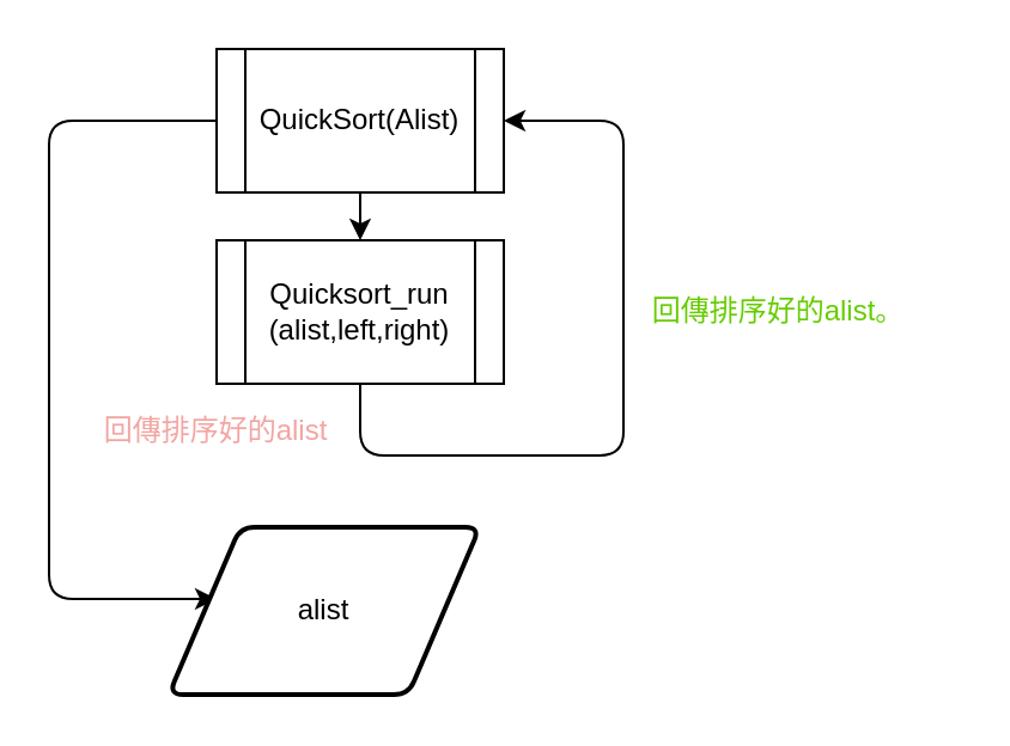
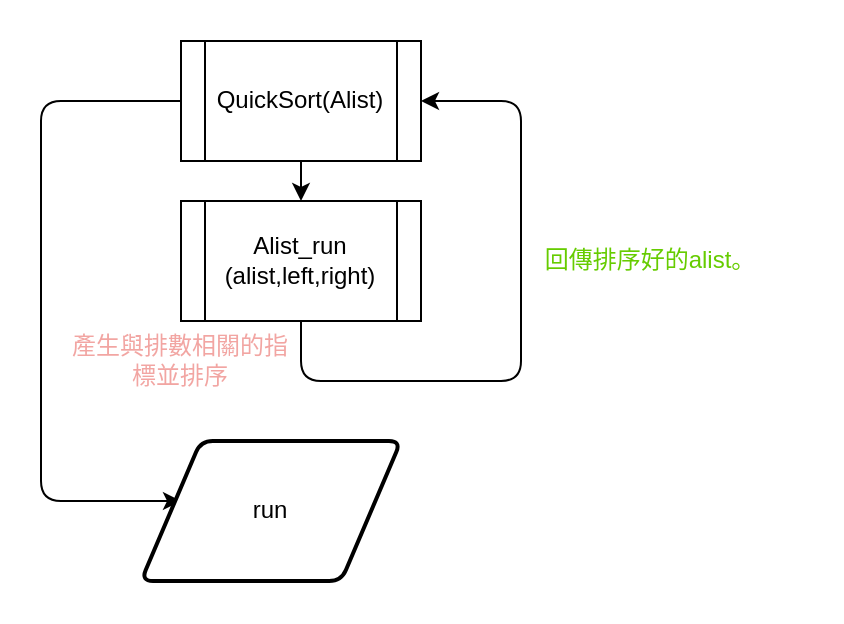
- <mxCell id="4" value="Quicksort_run&lt;br&gt;(alist,left,right)" style="shape=process;whiteSpace=wrap;html=1;backgroundOutline=1;" vertex="1" parent="1"><mxGeometry x="90" y="100" width="120" height="60" as="geometry" /></mxCell>
+ <mxCell id="4" value="Alist_run&lt;br&gt;(alist,left,right)" style="shape=process;whiteSpace=wrap;html=1;backgroundOutline=1;" vertex="1" parent="1"><mxGeometry x="90" y="100" width="120" height="60" as="geometry" /></mxCell>
- <mxCell id="9" value="回傳排序好的alist" style="text;html=1;strokeColor=none;fillColor=none;align=center;verticalAlign=middle;whiteSpace=wrap;rounded=0;fontColor=#EA6B66;labelBackgroundColor=#FFFFFF;labelBorderColor=#FFFFFF;textOpacity=60;" vertex="1" parent="1"><mxGeometry x="30" y="160" width="120" height="40" as="geometry" /></mxCell>
+ <mxCell id="9" value="產生與排數相關的指標並排序" style="text;html=1;strokeColor=none;fillColor=none;align=center;verticalAlign=middle;whiteSpace=wrap;rounded=0;fontColor=#EA6B66;labelBackgroundColor=#FFFFFF;labelBorderColor=#FFFFFF;textOpacity=60;" vertex="1" parent="1"><mxGeometry x="30" y="160" width="120" height="40" as="geometry" /></mxCell>
- <mxCell id="8" value="&lt;font color=&quot;#000000&quot;&gt;alist&lt;/font&gt;" style="shape=parallelogram;html=1;strokeWidth=2;perimeter=parallelogramPerimeter;whiteSpace=wrap;rounded=1;arcSize=12;size=0.23;fontColor=#66CC00;" vertex="1" parent="1"><mxGeometry x="70" y="220" width="130" height="70" as="geometry" /></mxCell>
+ <mxCell id="8" value="&lt;font color=&quot;#000000&quot;&gt;run&lt;/font&gt;" style="shape=parallelogram;html=1;strokeWidth=2;perimeter=parallelogramPerimeter;whiteSpace=wrap;rounded=1;arcSize=12;size=0.23;fontColor=#66CC00;" vertex="1" parent="1"><mxGeometry x="70" y="220" width="130" height="70" as="geometry" /></mxCell>
